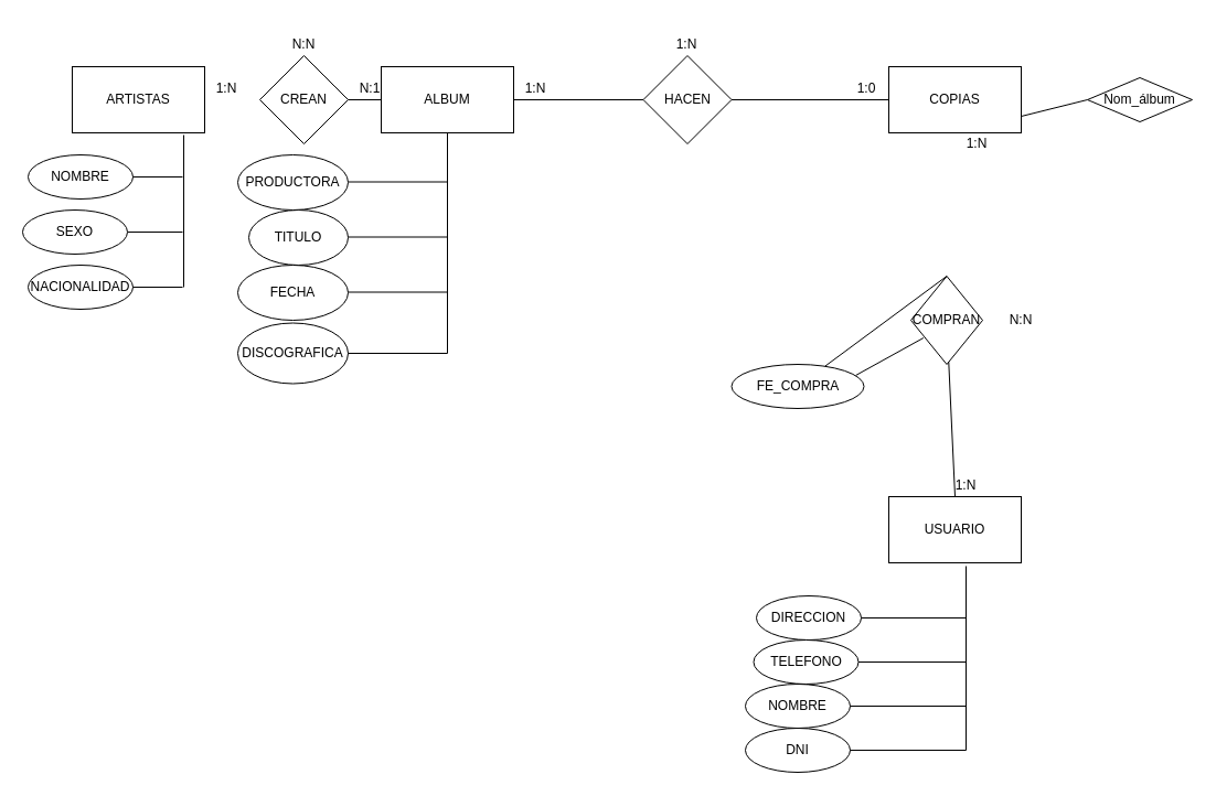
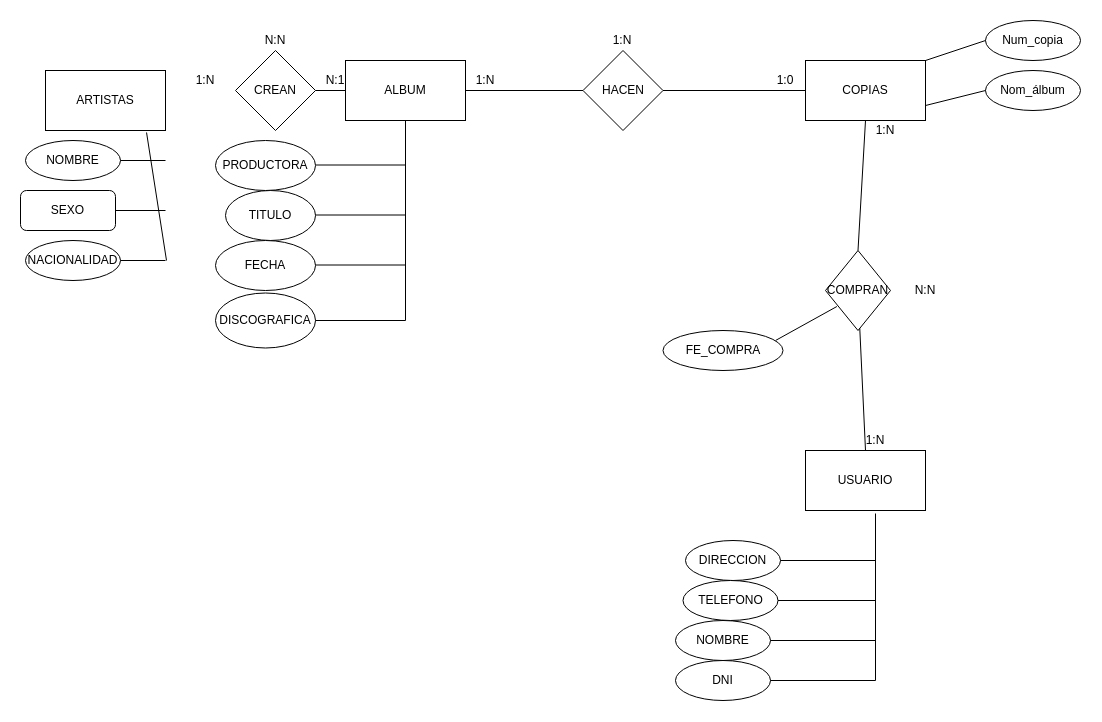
+ <mxCell id="50" value="Num_copia" style="ellipse;whiteSpace=wrap;html=1;" vertex="1" parent="1"><mxGeometry x="985" y="20" width="95" height="40" as="geometry" /></mxCell>
+ <mxCell id="52" value="" style="endArrow=none;html=1;exitX=1;exitY=0;exitDx=0;exitDy=0;entryX=0;entryY=0.5;entryDx=0;entryDy=0;" edge="1" parent="1" source="47" target="50"><mxGeometry width="50" height="50" relative="1" as="geometry"><mxPoint x="925" y="70" as="sourcePoint" /><mxPoint x="975" y="20" as="targetPoint" /></mxGeometry></mxCell>
- <mxCell id="2" value="ARTISTAS" style="rounded=0;whiteSpace=wrap;html=1;" parent="1" vertex="1"><mxGeometry x="65" y="60" width="120" height="60" as="geometry" /></mxCell>
+ <mxCell id="2" value="ARTISTAS" style="rounded=0;whiteSpace=wrap;html=1;" parent="1" vertex="1"><mxGeometry x="45" y="70" width="120" height="60" as="geometry" /></mxCell>
- <mxCell id="51" value="Nom_álbum" style="rhombus;whiteSpace=wrap;html=1;" vertex="1" parent="1"><mxGeometry x="985" y="70" width="95" height="40" as="geometry" /></mxCell>
+ <mxCell id="51" value="Nom_álbum" style="ellipse;whiteSpace=wrap;html=1;" vertex="1" parent="1"><mxGeometry x="985" y="70" width="95" height="40" as="geometry" /></mxCell>
- <mxCell id="43" value="SEXO" style="ellipse;whiteSpace=wrap;html=1;" vertex="1" parent="1"><mxGeometry x="20" y="190" width="95" height="40" as="geometry" /></mxCell>
+ <mxCell id="43" value="SEXO" style="whiteSpace=wrap;html=1;rounded=1;" vertex="1" parent="1"><mxGeometry x="20" y="190" width="95" height="40" as="geometry" /></mxCell>
- <mxCell id="21" value="" style="endArrow=none;html=1;exitX=0.5;exitY=0;exitDx=0;exitDy=0;" parent="1" edge="1" target="29" source="7"><mxGeometry width="50" height="50" relative="1" as="geometry"><mxPoint x="805" y="240" as="sourcePoint" /><mxPoint x="435" y="120" as="targetPoint" /></mxGeometry></mxCell>
+ <mxCell id="21" value="" style="endArrow=none;html=1;entryX=0.5;entryY=1;entryDx=0;entryDy=0;exitX=0.5;exitY=0;exitDx=0;exitDy=0;" parent="1" edge="1" target="47" source="7"><mxGeometry width="50" height="50" relative="1" as="geometry"><mxPoint x="805" y="240" as="sourcePoint" /><mxPoint x="435" y="120" as="targetPoint" /></mxGeometry></mxCell>
